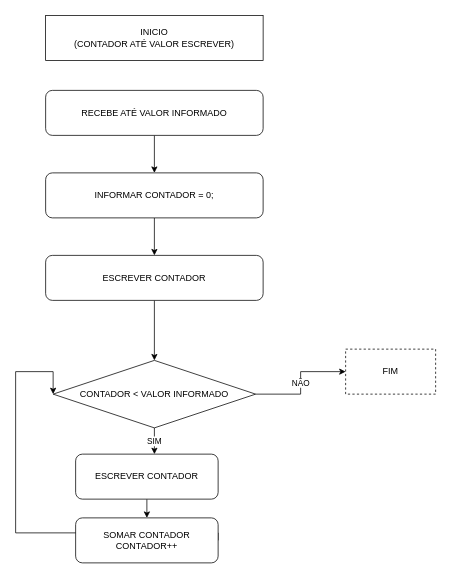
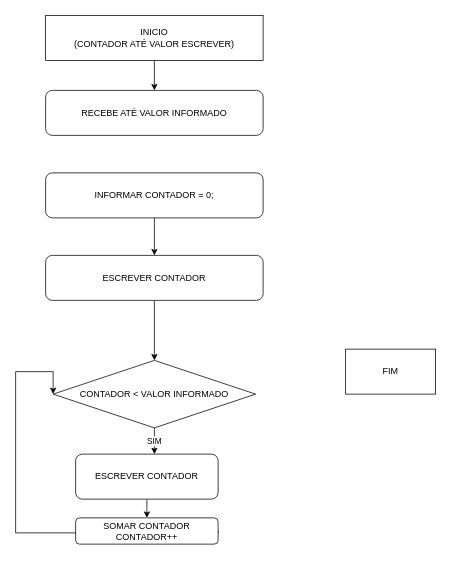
+ <mxCell id="2" style="edgeStyle=orthogonalEdgeStyle;rounded=0;orthogonalLoop=1;jettySize=auto;html=1;exitX=0.5;exitY=1;exitDx=0;exitDy=0;entryX=0.5;entryY=0;entryDx=0;entryDy=0;" edge="1" parent="1" source="3" target="5"><mxGeometry relative="1" as="geometry" /></mxCell>
- <mxCell id="4" style="edgeStyle=orthogonalEdgeStyle;rounded=0;orthogonalLoop=1;jettySize=auto;html=1;exitX=0.5;exitY=1;exitDx=0;exitDy=0;entryX=0.5;entryY=0;entryDx=0;entryDy=0;" edge="1" parent="1" source="5" target="7"><mxGeometry relative="1" as="geometry" /></mxCell>
- <mxCell id="10" value="NÃO" style="edgeStyle=orthogonalEdgeStyle;rounded=0;orthogonalLoop=1;jettySize=auto;html=1;exitX=1;exitY=0.5;exitDx=0;exitDy=0;entryX=0;entryY=0.5;entryDx=0;entryDy=0;" edge="1" parent="1" source="11" target="16"><mxGeometry relative="1" as="geometry" /></mxCell>
- <mxCell id="16" value="FIM" style="rounded=0;whiteSpace=wrap;html=1;dashed=1;" vertex="1" parent="1"><mxGeometry x="460" y="465" width="120" height="60" as="geometry" /></mxCell>
+ <mxCell id="16" value="FIM" style="rounded=0;whiteSpace=wrap;html=1;" vertex="1" parent="1"><mxGeometry x="460" y="465" width="120" height="60" as="geometry" /></mxCell>
- <mxCell id="15" value="SOMAR CONTADOR&lt;div&gt;CONTADOR++&lt;/div&gt;" style="rounded=1;whiteSpace=wrap;html=1;" vertex="1" parent="1"><mxGeometry x="100" y="690" width="190" height="60" as="geometry" /></mxCell>
+ <mxCell id="15" value="SOMAR CONTADOR&lt;div&gt;CONTADOR++&lt;/div&gt;" style="rounded=1;whiteSpace=wrap;html=1;" vertex="1" parent="1"><mxGeometry x="100" y="690" width="190" height="35" as="geometry" /></mxCell>
